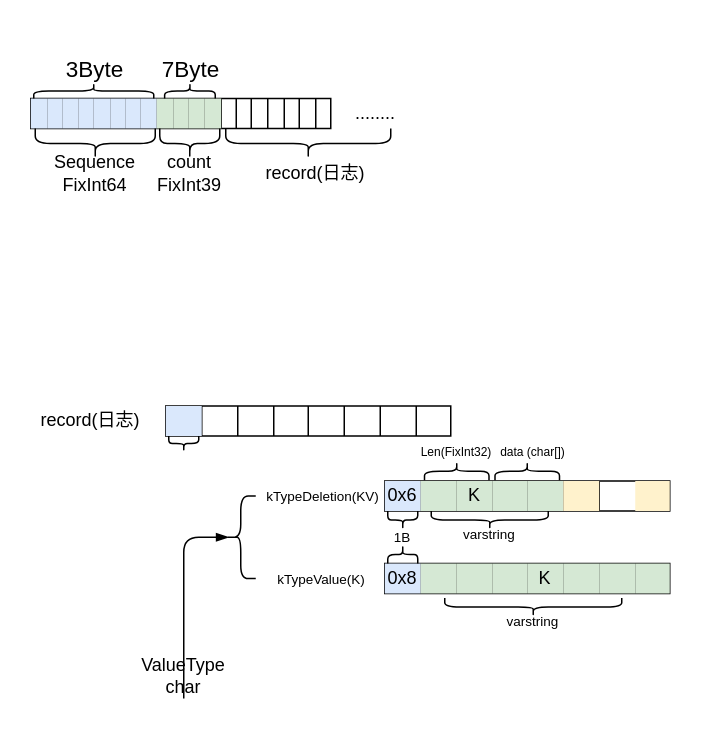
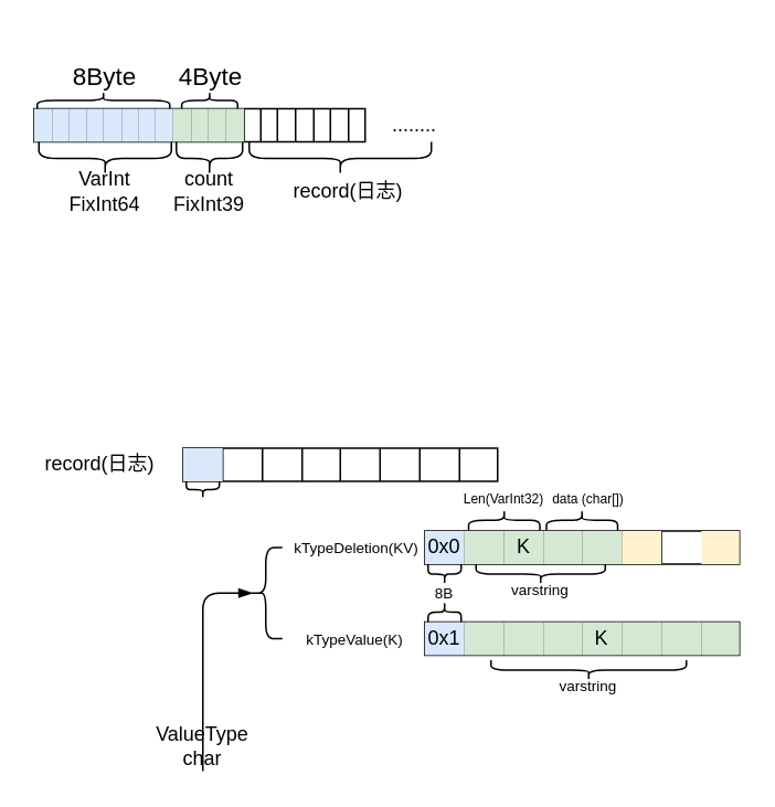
- <mxCell id="75" value="3Byte" style="text;html=1;strokeColor=none;fillColor=none;align=center;verticalAlign=middle;whiteSpace=wrap;rounded=0;fontSize=15;" vertex="1" parent="1"><mxGeometry x="43" y="35" width="40" height="20" as="geometry" /></mxCell>
+ <mxCell id="75" value="8Byte" style="text;html=1;strokeColor=none;fillColor=none;align=center;verticalAlign=middle;whiteSpace=wrap;rounded=0;fontSize=15;" vertex="1" parent="1"><mxGeometry x="43" y="35" width="40" height="20" as="geometry" /></mxCell>
- <mxCell id="77" value="7Byte" style="text;html=1;strokeColor=none;fillColor=none;align=center;verticalAlign=middle;whiteSpace=wrap;rounded=0;fontSize=15;" vertex="1" parent="1"><mxGeometry x="107" y="35" width="40" height="20" as="geometry" /></mxCell>
+ <mxCell id="77" value="4Byte" style="text;html=1;strokeColor=none;fillColor=none;align=center;verticalAlign=middle;whiteSpace=wrap;rounded=0;fontSize=15;" vertex="1" parent="1"><mxGeometry x="107" y="35" width="40" height="20" as="geometry" /></mxCell>
- <mxCell id="24" value="Sequence&lt;br&gt;FixInt64" style="text;html=1;strokeColor=none;fillColor=none;align=center;verticalAlign=middle;whiteSpace=wrap;rounded=0;" vertex="1" parent="1"><mxGeometry x="43" y="105" width="40" height="20" as="geometry" /></mxCell>
+ <mxCell id="24" value="VarInt&lt;br&gt;FixInt64" style="text;html=1;strokeColor=none;fillColor=none;align=center;verticalAlign=middle;whiteSpace=wrap;rounded=0;" vertex="1" parent="1"><mxGeometry x="43" y="105" width="40" height="20" as="geometry" /></mxCell>
- <mxCell id="66" value="&lt;font style=&quot;font-size: 8px&quot;&gt;Len(FixInt32)&lt;/font&gt;" style="text;html=1;strokeColor=none;fillColor=none;align=center;verticalAlign=middle;whiteSpace=wrap;rounded=0;" vertex="1" parent="1"><mxGeometry x="269" y="290" width="70" height="20" as="geometry" /></mxCell>
+ <mxCell id="66" value="&lt;font style=&quot;font-size: 8px&quot;&gt;Len(VarInt32)&lt;/font&gt;" style="text;html=1;strokeColor=none;fillColor=none;align=center;verticalAlign=middle;whiteSpace=wrap;rounded=0;" vertex="1" parent="1"><mxGeometry x="269" y="290" width="70" height="20" as="geometry" /></mxCell>
- <mxCell id="47" value="0x6" style="shape=partialRectangle;html=1;whiteSpace=wrap;connectable=0;overflow=hidden;fillColor=#dae8fc;top=0;left=0;bottom=0;right=0;pointerEvents=1;strokeColor=#6c8ebf;" vertex="1" parent="46"><mxGeometry width="24" height="20" as="geometry" /></mxCell>
+ <mxCell id="47" value="0x0" style="shape=partialRectangle;html=1;whiteSpace=wrap;connectable=0;overflow=hidden;fillColor=#dae8fc;top=0;left=0;bottom=0;right=0;pointerEvents=1;strokeColor=#6c8ebf;" vertex="1" parent="46"><mxGeometry width="24" height="20" as="geometry" /></mxCell>
- <mxCell id="79" value="&lt;font style=&quot;font-size: 9px&quot;&gt;1B&lt;/font&gt;" style="text;html=1;strokeColor=none;fillColor=none;align=center;verticalAlign=middle;whiteSpace=wrap;rounded=0;fontSize=15;" vertex="1" parent="1"><mxGeometry x="248" y="344.5" width="40" height="20" as="geometry" /></mxCell>
+ <mxCell id="79" value="&lt;font style=&quot;font-size: 9px&quot;&gt;8B&lt;/font&gt;" style="text;html=1;strokeColor=none;fillColor=none;align=center;verticalAlign=middle;whiteSpace=wrap;rounded=0;fontSize=15;" vertex="1" parent="1"><mxGeometry x="248" y="344.5" width="40" height="20" as="geometry" /></mxCell>
- <mxCell id="56" value="&lt;span&gt;0x8&lt;/span&gt;" style="shape=partialRectangle;html=1;whiteSpace=wrap;connectable=0;overflow=hidden;fillColor=#dae8fc;top=0;left=0;bottom=0;right=0;pointerEvents=1;strokeColor=#6c8ebf;" vertex="1" parent="55"><mxGeometry width="24" height="20" as="geometry" /></mxCell>
+ <mxCell id="56" value="&lt;span&gt;0x1&lt;/span&gt;" style="shape=partialRectangle;html=1;whiteSpace=wrap;connectable=0;overflow=hidden;fillColor=#dae8fc;top=0;left=0;bottom=0;right=0;pointerEvents=1;strokeColor=#6c8ebf;" vertex="1" parent="55"><mxGeometry width="24" height="20" as="geometry" /></mxCell>
